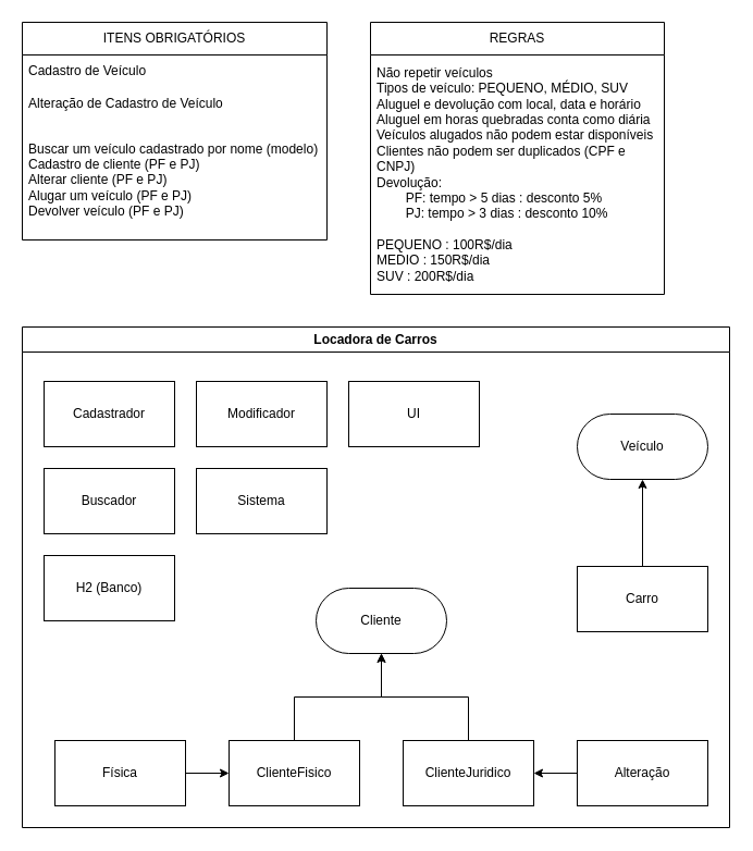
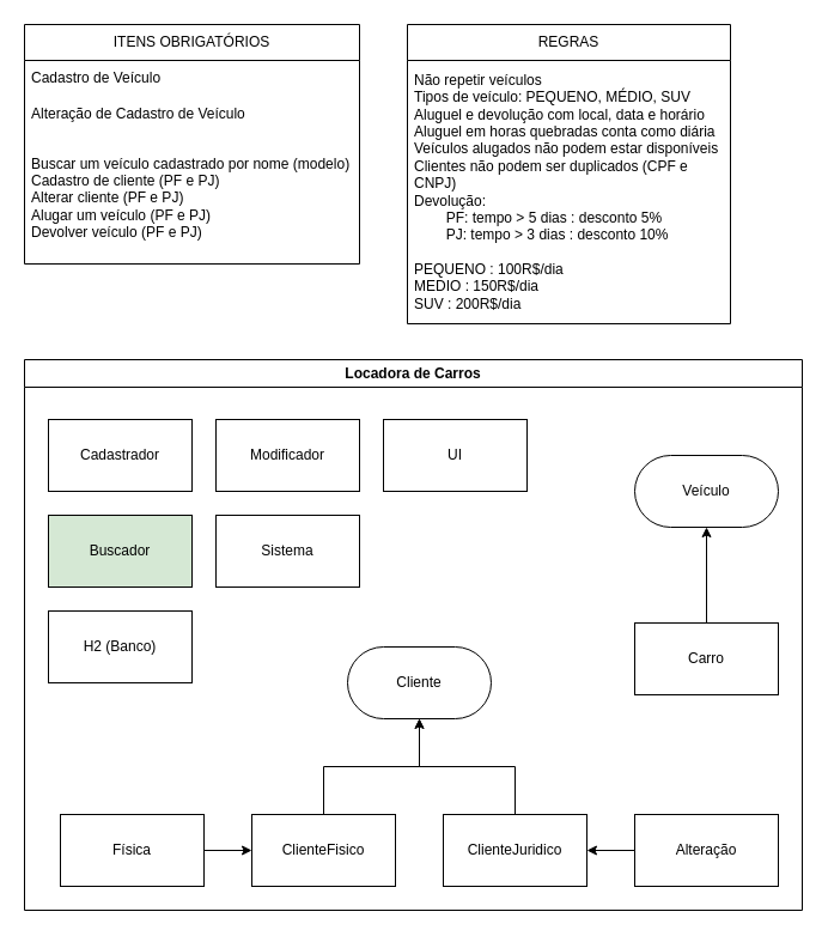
- <mxCell id="23" value="Buscador" style="rounded=0;whiteSpace=wrap;html=1;" parent="9" vertex="1"><mxGeometry x="20" y="130" width="120" height="60" as="geometry" /></mxCell>
+ <mxCell id="23" value="Buscador" style="rounded=0;whiteSpace=wrap;html=1;fillColor=#d5e8d4;" parent="9" vertex="1"><mxGeometry x="20" y="130" width="120" height="60" as="geometry" /></mxCell>
